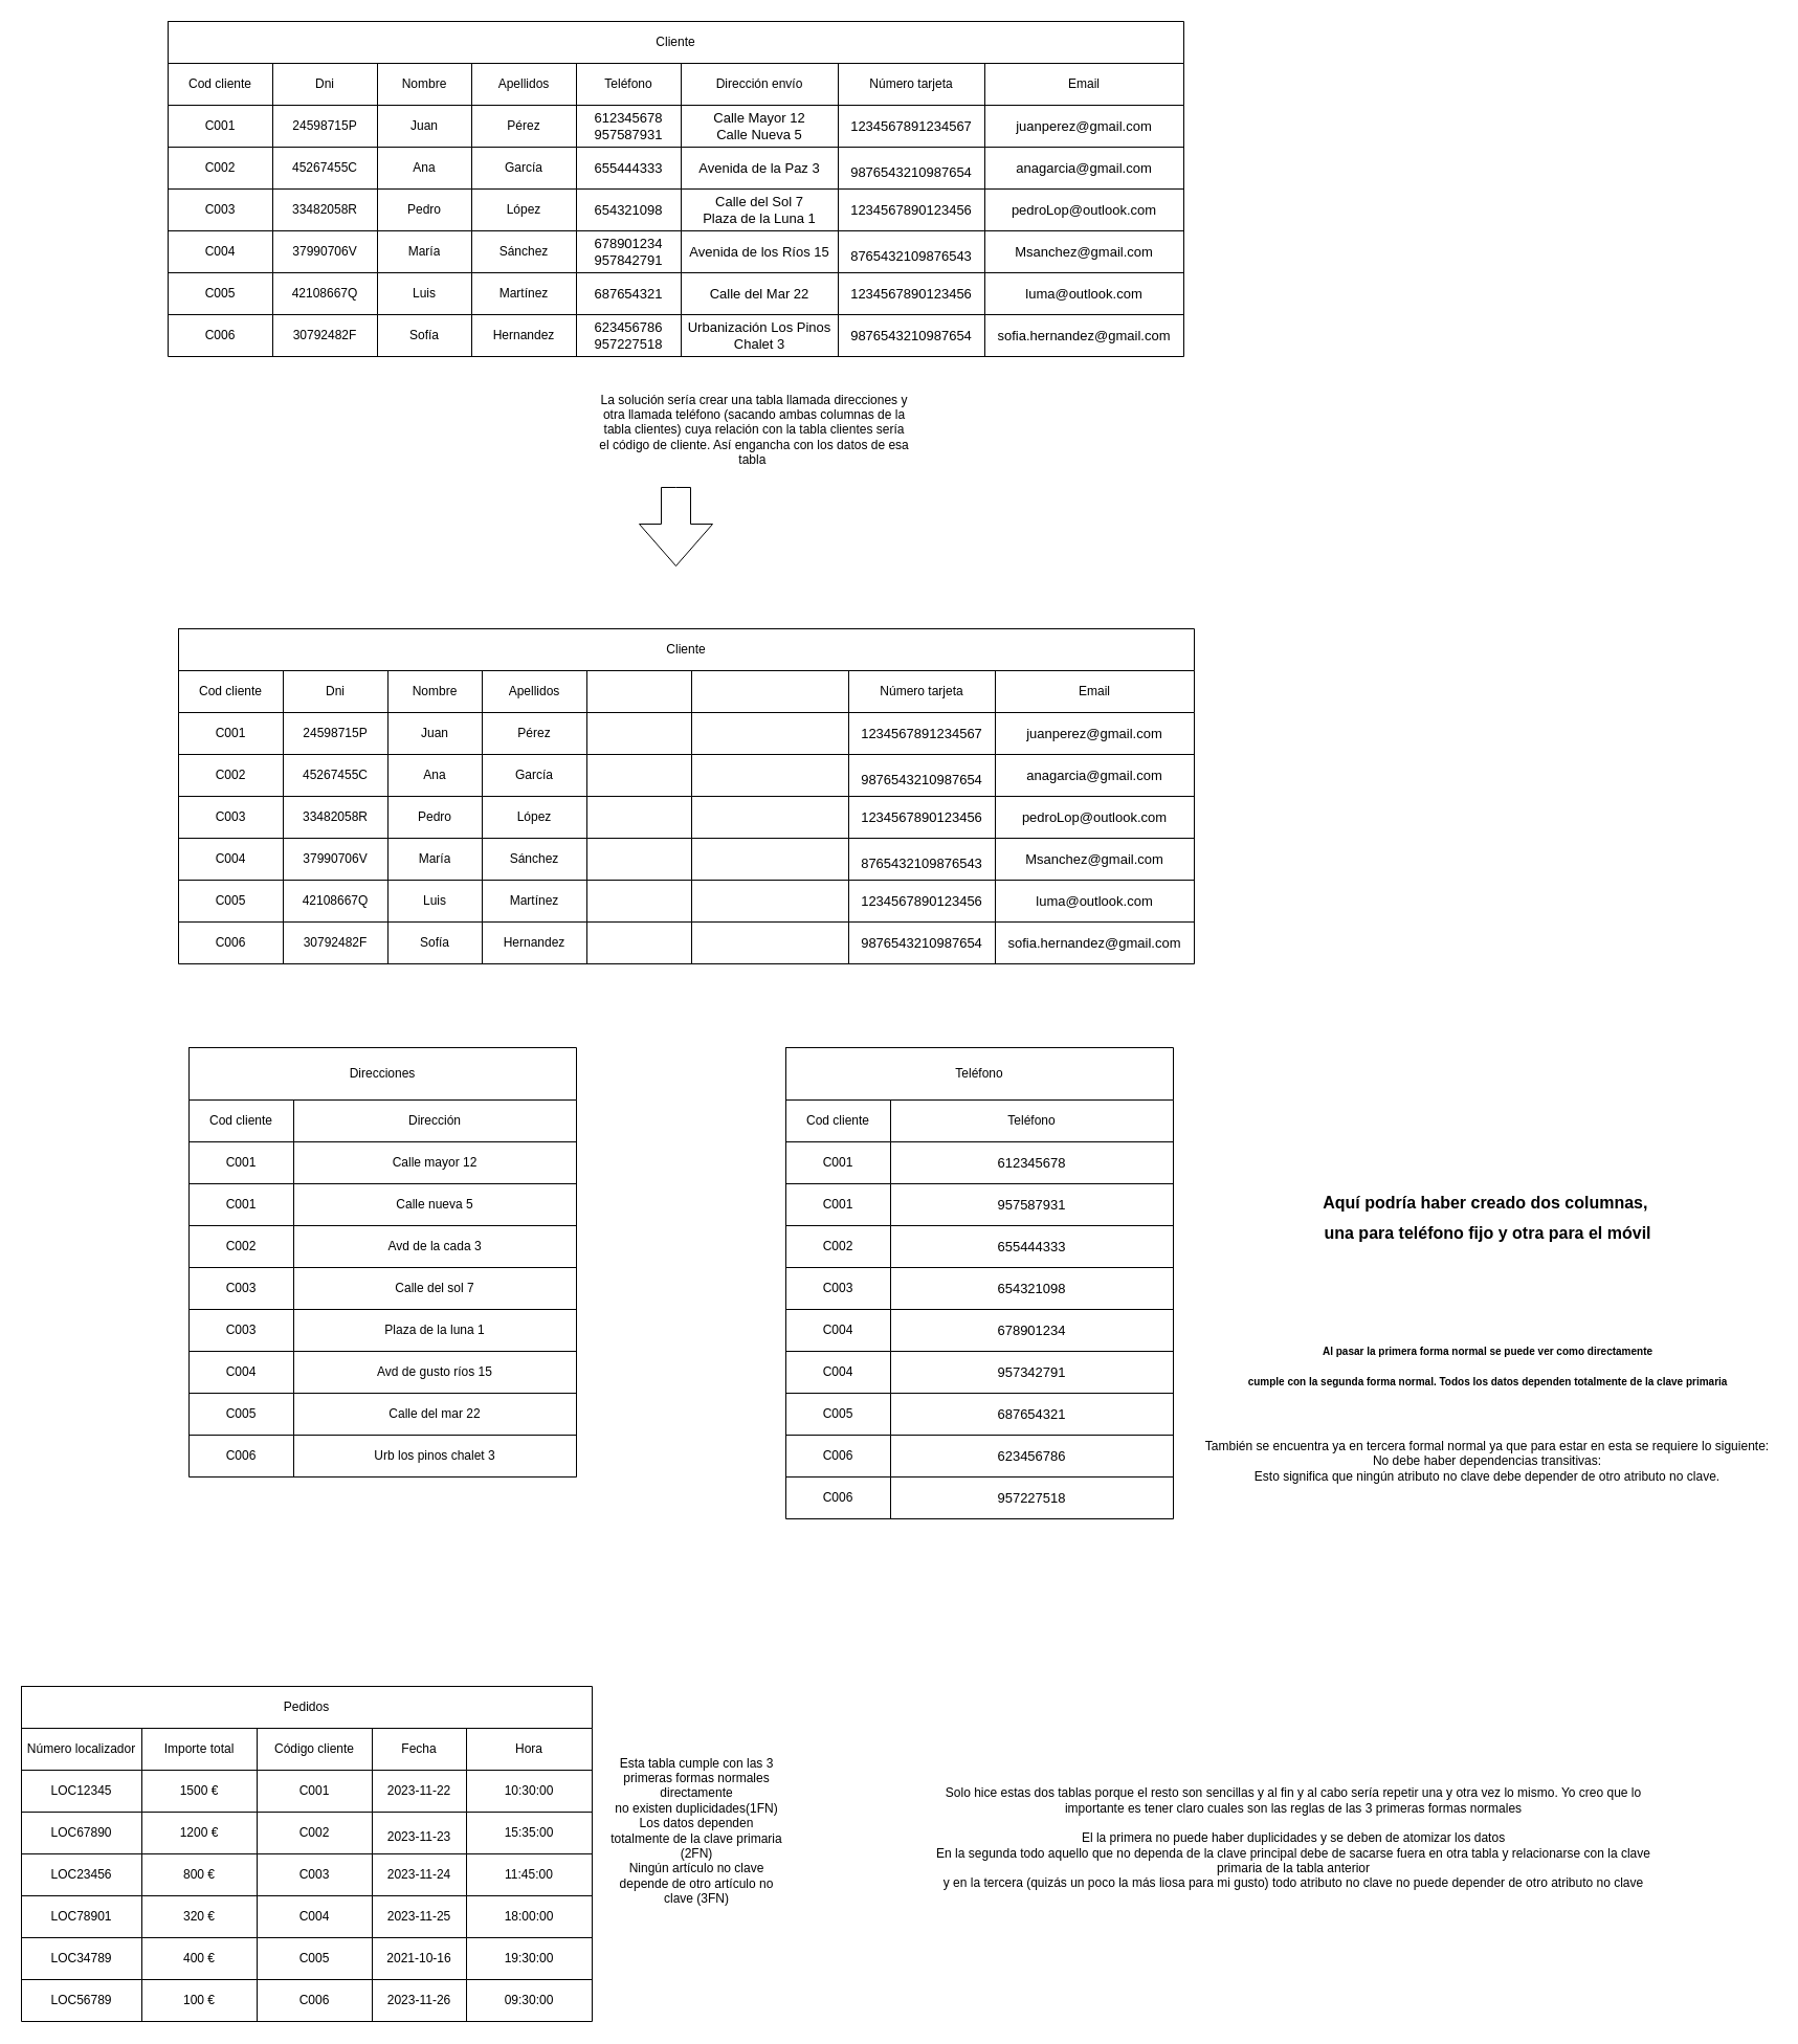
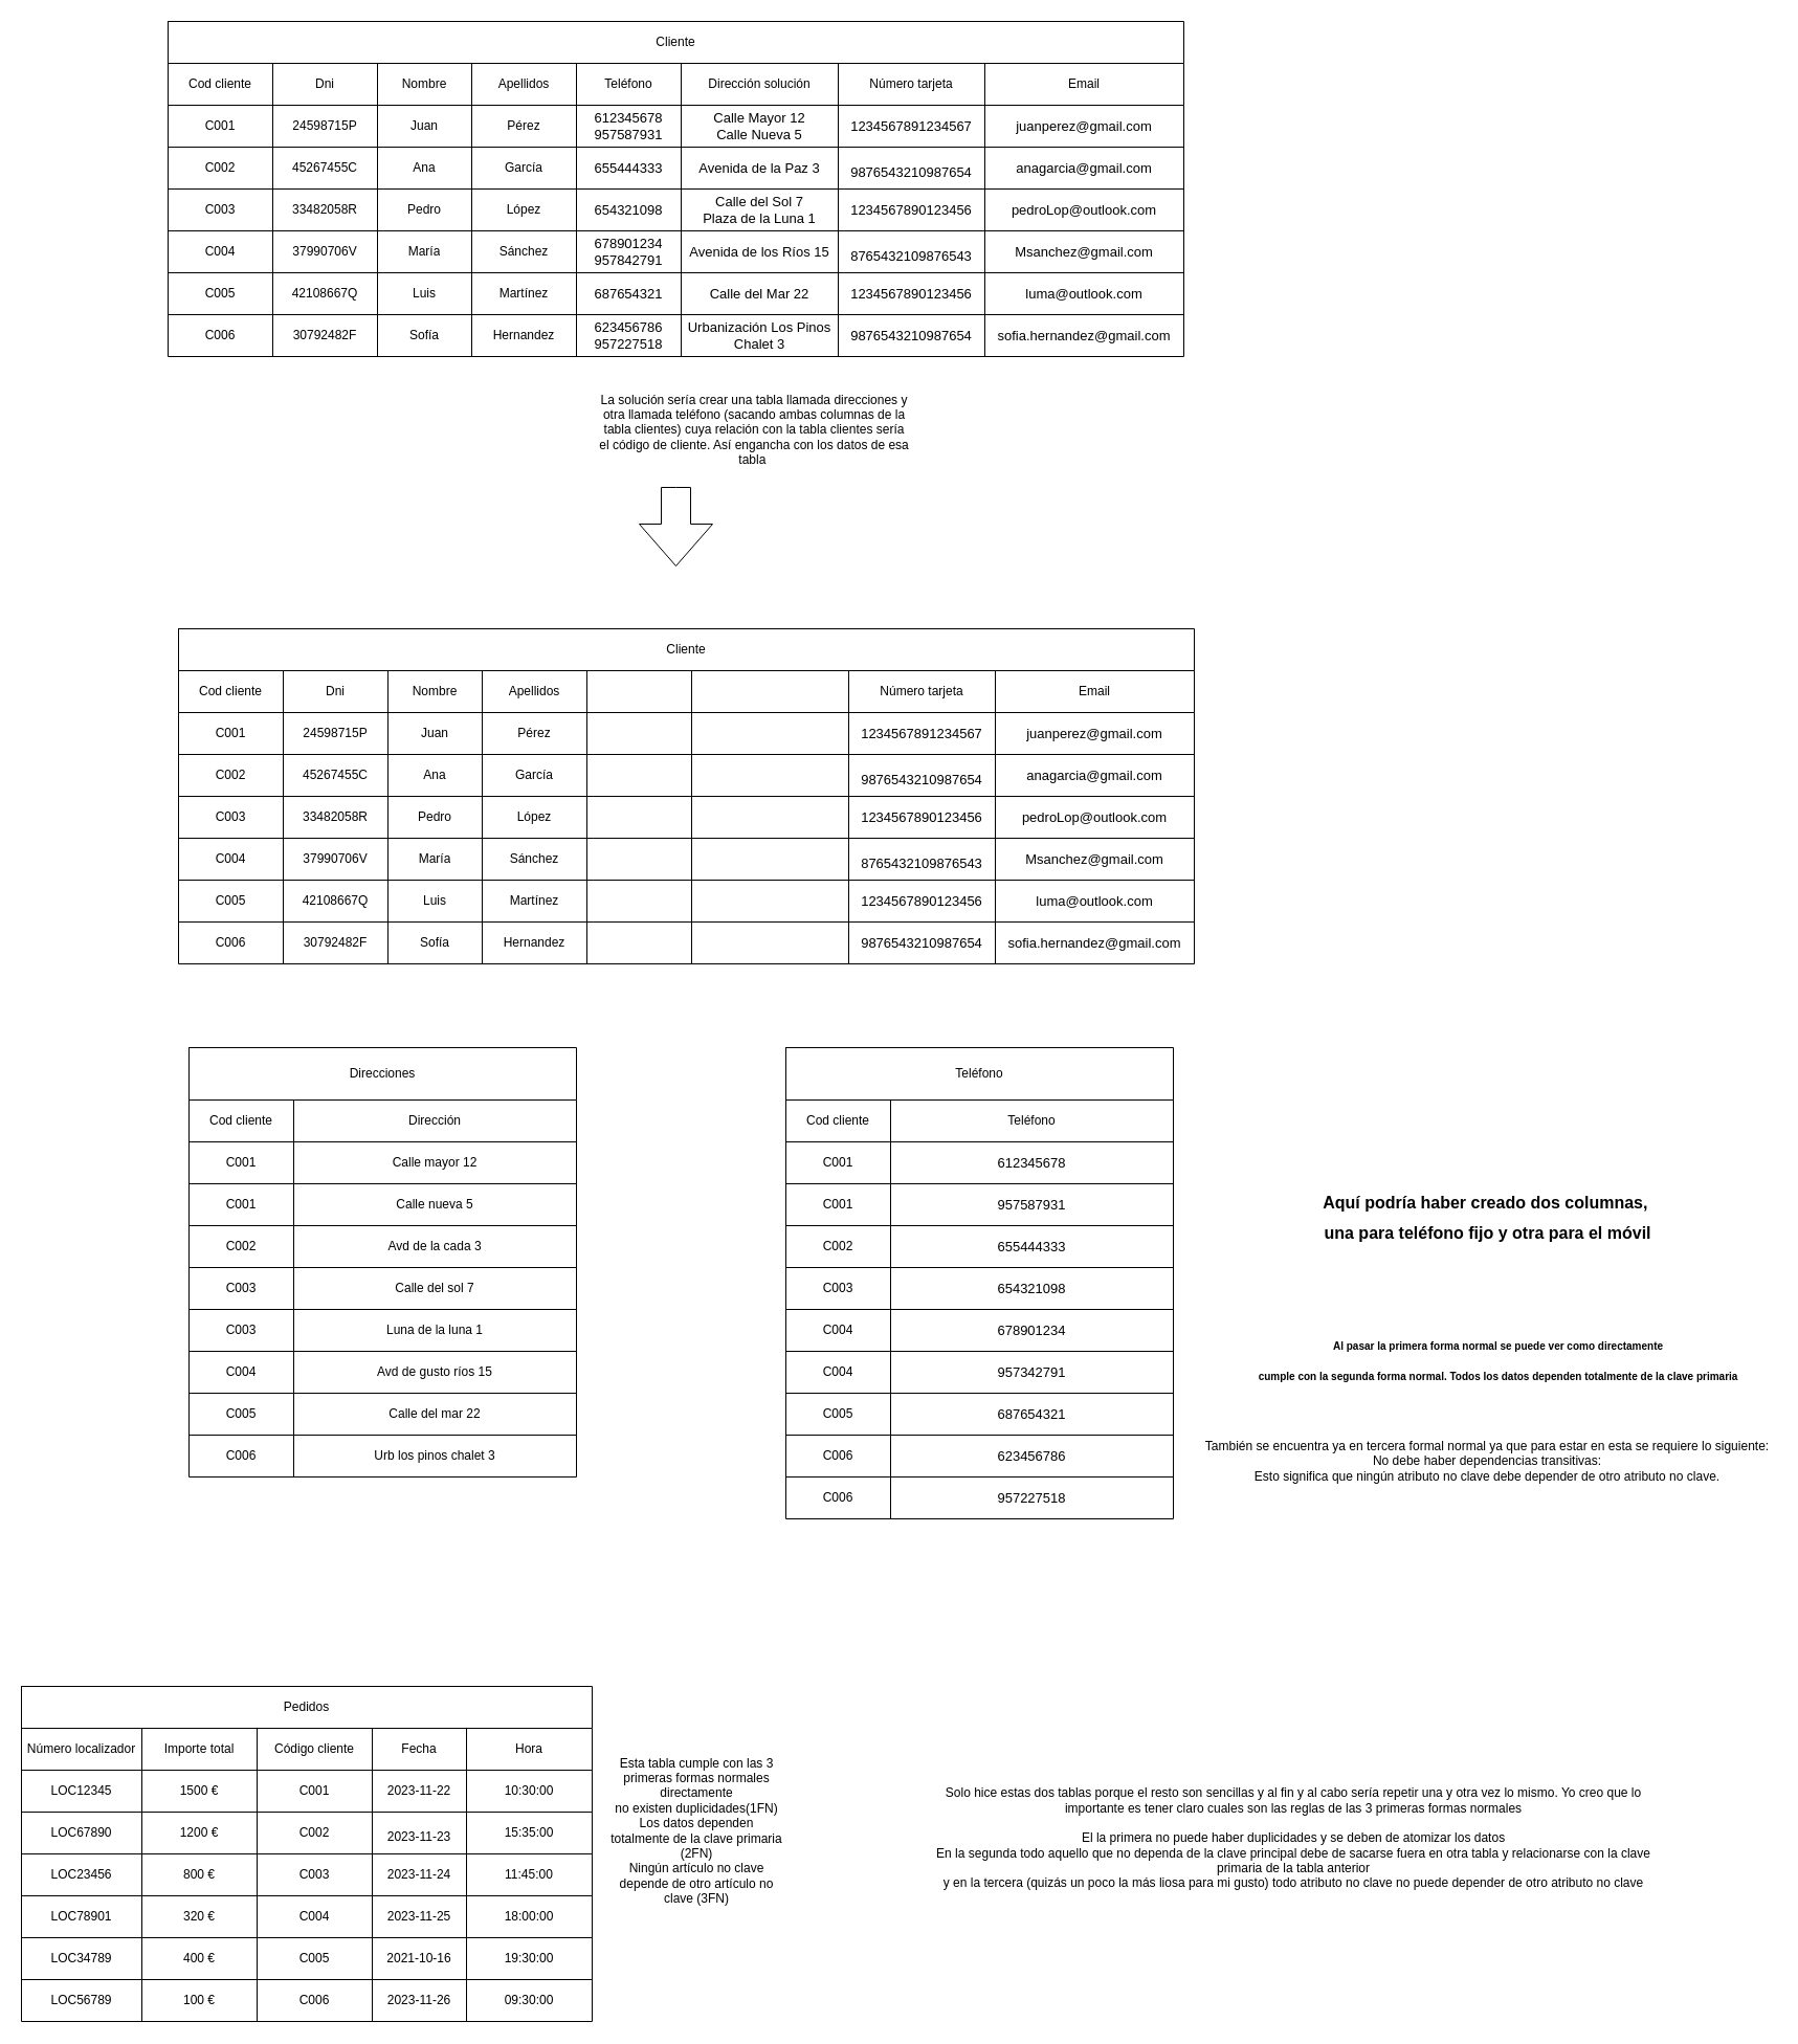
- <mxCell id="67" value="Dirección envío" style="shape=partialRectangle;html=1;whiteSpace=wrap;connectable=0;strokeColor=inherit;overflow=hidden;fillColor=none;top=0;left=0;bottom=0;right=0;pointerEvents=1;" vertex="1" parent="61"><mxGeometry x="490" width="150" height="40" as="geometry"><mxRectangle width="150" height="40" as="alternateBounds" /></mxGeometry></mxCell>
+ <mxCell id="67" value="Dirección solución" style="shape=partialRectangle;html=1;whiteSpace=wrap;connectable=0;strokeColor=inherit;overflow=hidden;fillColor=none;top=0;left=0;bottom=0;right=0;pointerEvents=1;" vertex="1" parent="61"><mxGeometry x="490" width="150" height="40" as="geometry"><mxRectangle width="150" height="40" as="alternateBounds" /></mxGeometry></mxCell>
- <mxCell id="158" value="Plaza de la luna 1" style="shape=partialRectangle;html=1;whiteSpace=wrap;connectable=0;strokeColor=inherit;overflow=hidden;fillColor=none;top=0;left=0;bottom=0;right=0;pointerEvents=1;" vertex="1" parent="156"><mxGeometry x="100" width="270" height="40" as="geometry"><mxRectangle width="270" height="40" as="alternateBounds" /></mxGeometry></mxCell>
+ <mxCell id="158" value="Luna de la luna 1" style="shape=partialRectangle;html=1;whiteSpace=wrap;connectable=0;strokeColor=inherit;overflow=hidden;fillColor=none;top=0;left=0;bottom=0;right=0;pointerEvents=1;" vertex="1" parent="156"><mxGeometry x="100" width="270" height="40" as="geometry"><mxRectangle width="270" height="40" as="alternateBounds" /></mxGeometry></mxCell>
- <mxCell id="206" value="&lt;font size=&quot;1&quot;&gt;Al pasar la primera forma normal se puede ver como directamente&lt;/font&gt;&lt;div&gt;&lt;font size=&quot;1&quot;&gt;cumple con la segunda forma normal. Todos los datos dependen totalmente de la clave primaria&lt;/font&gt;&lt;/div&gt;" style="text;strokeColor=none;fillColor=none;html=1;fontSize=24;fontStyle=1;verticalAlign=middle;align=center;" vertex="1" parent="1"><mxGeometry x="1190" y="1270" width="460" height="60" as="geometry" /></mxCell>
+ <mxCell id="206" value="&lt;font size=&quot;1&quot;&gt;Al pasar la primera forma normal se puede ver como directamente&lt;/font&gt;&lt;div&gt;&lt;font size=&quot;1&quot;&gt;cumple con la segunda forma normal. Todos los datos dependen totalmente de la clave primaria&lt;/font&gt;&lt;/div&gt;" style="text;strokeColor=none;fillColor=none;html=1;fontSize=24;fontStyle=1;verticalAlign=middle;align=center;" vertex="1" parent="1"><mxGeometry x="1200" y="1265" width="460" height="60" as="geometry" /></mxCell>
